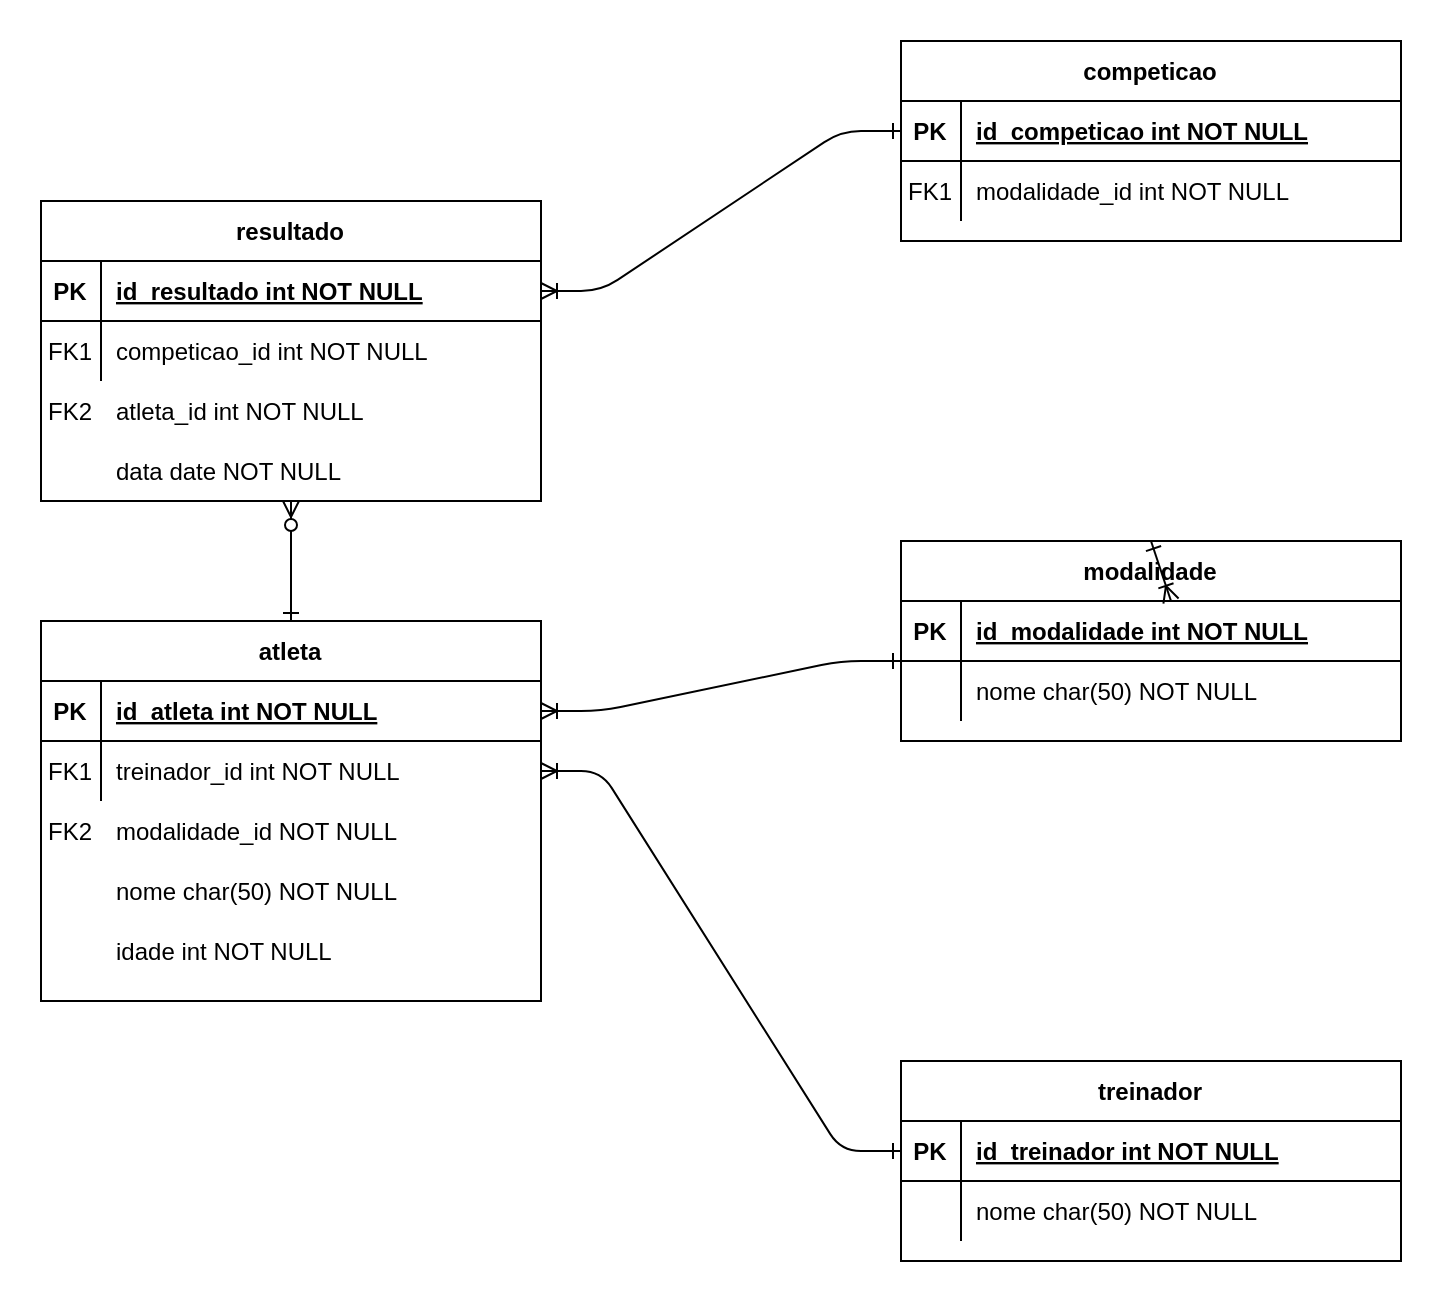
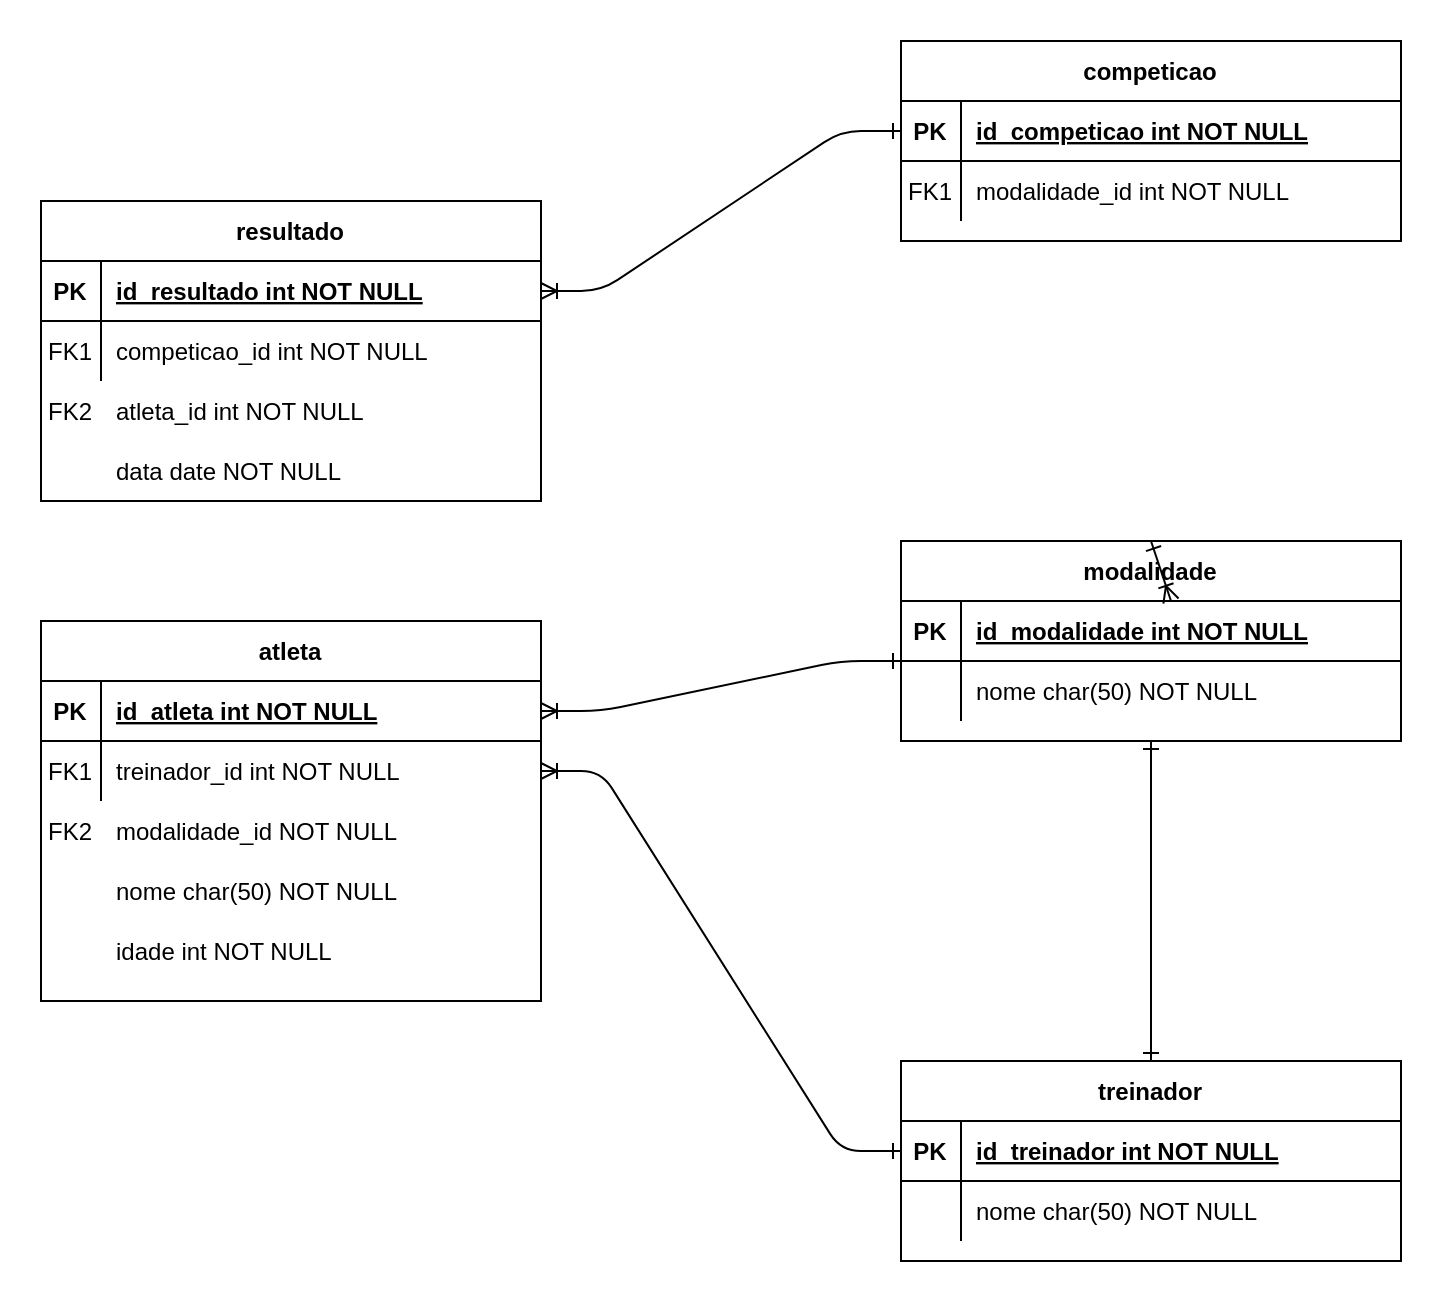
- <mxCell id="42" value="" style="endArrow=ERone;startArrow=ERzeroToMany;endFill=0;startFill=1;exitX=0.5;exitY=1;exitDx=0;exitDy=0;entryX=0.5;entryY=0;entryDx=0;entryDy=0;" edge="1" parent="1" source="34" target="16"><mxGeometry width="100" height="100" relative="1" as="geometry"><mxPoint x="60" y="260" as="sourcePoint" /><mxPoint x="150" y="310" as="targetPoint" /></mxGeometry></mxCell>
+ <mxCell id="32" value="" style="endArrow=ERone;startArrow=ERone;endFill=0;startFill=0;entryX=0.5;entryY=0;entryDx=0;entryDy=0;exitX=0.5;exitY=1;exitDx=0;exitDy=0;" edge="1" parent="1" source="2" target="23"><mxGeometry width="100" height="100" relative="1" as="geometry"><mxPoint x="350" y="440" as="sourcePoint" /><mxPoint x="530" y="440" as="targetPoint" /></mxGeometry></mxCell>
